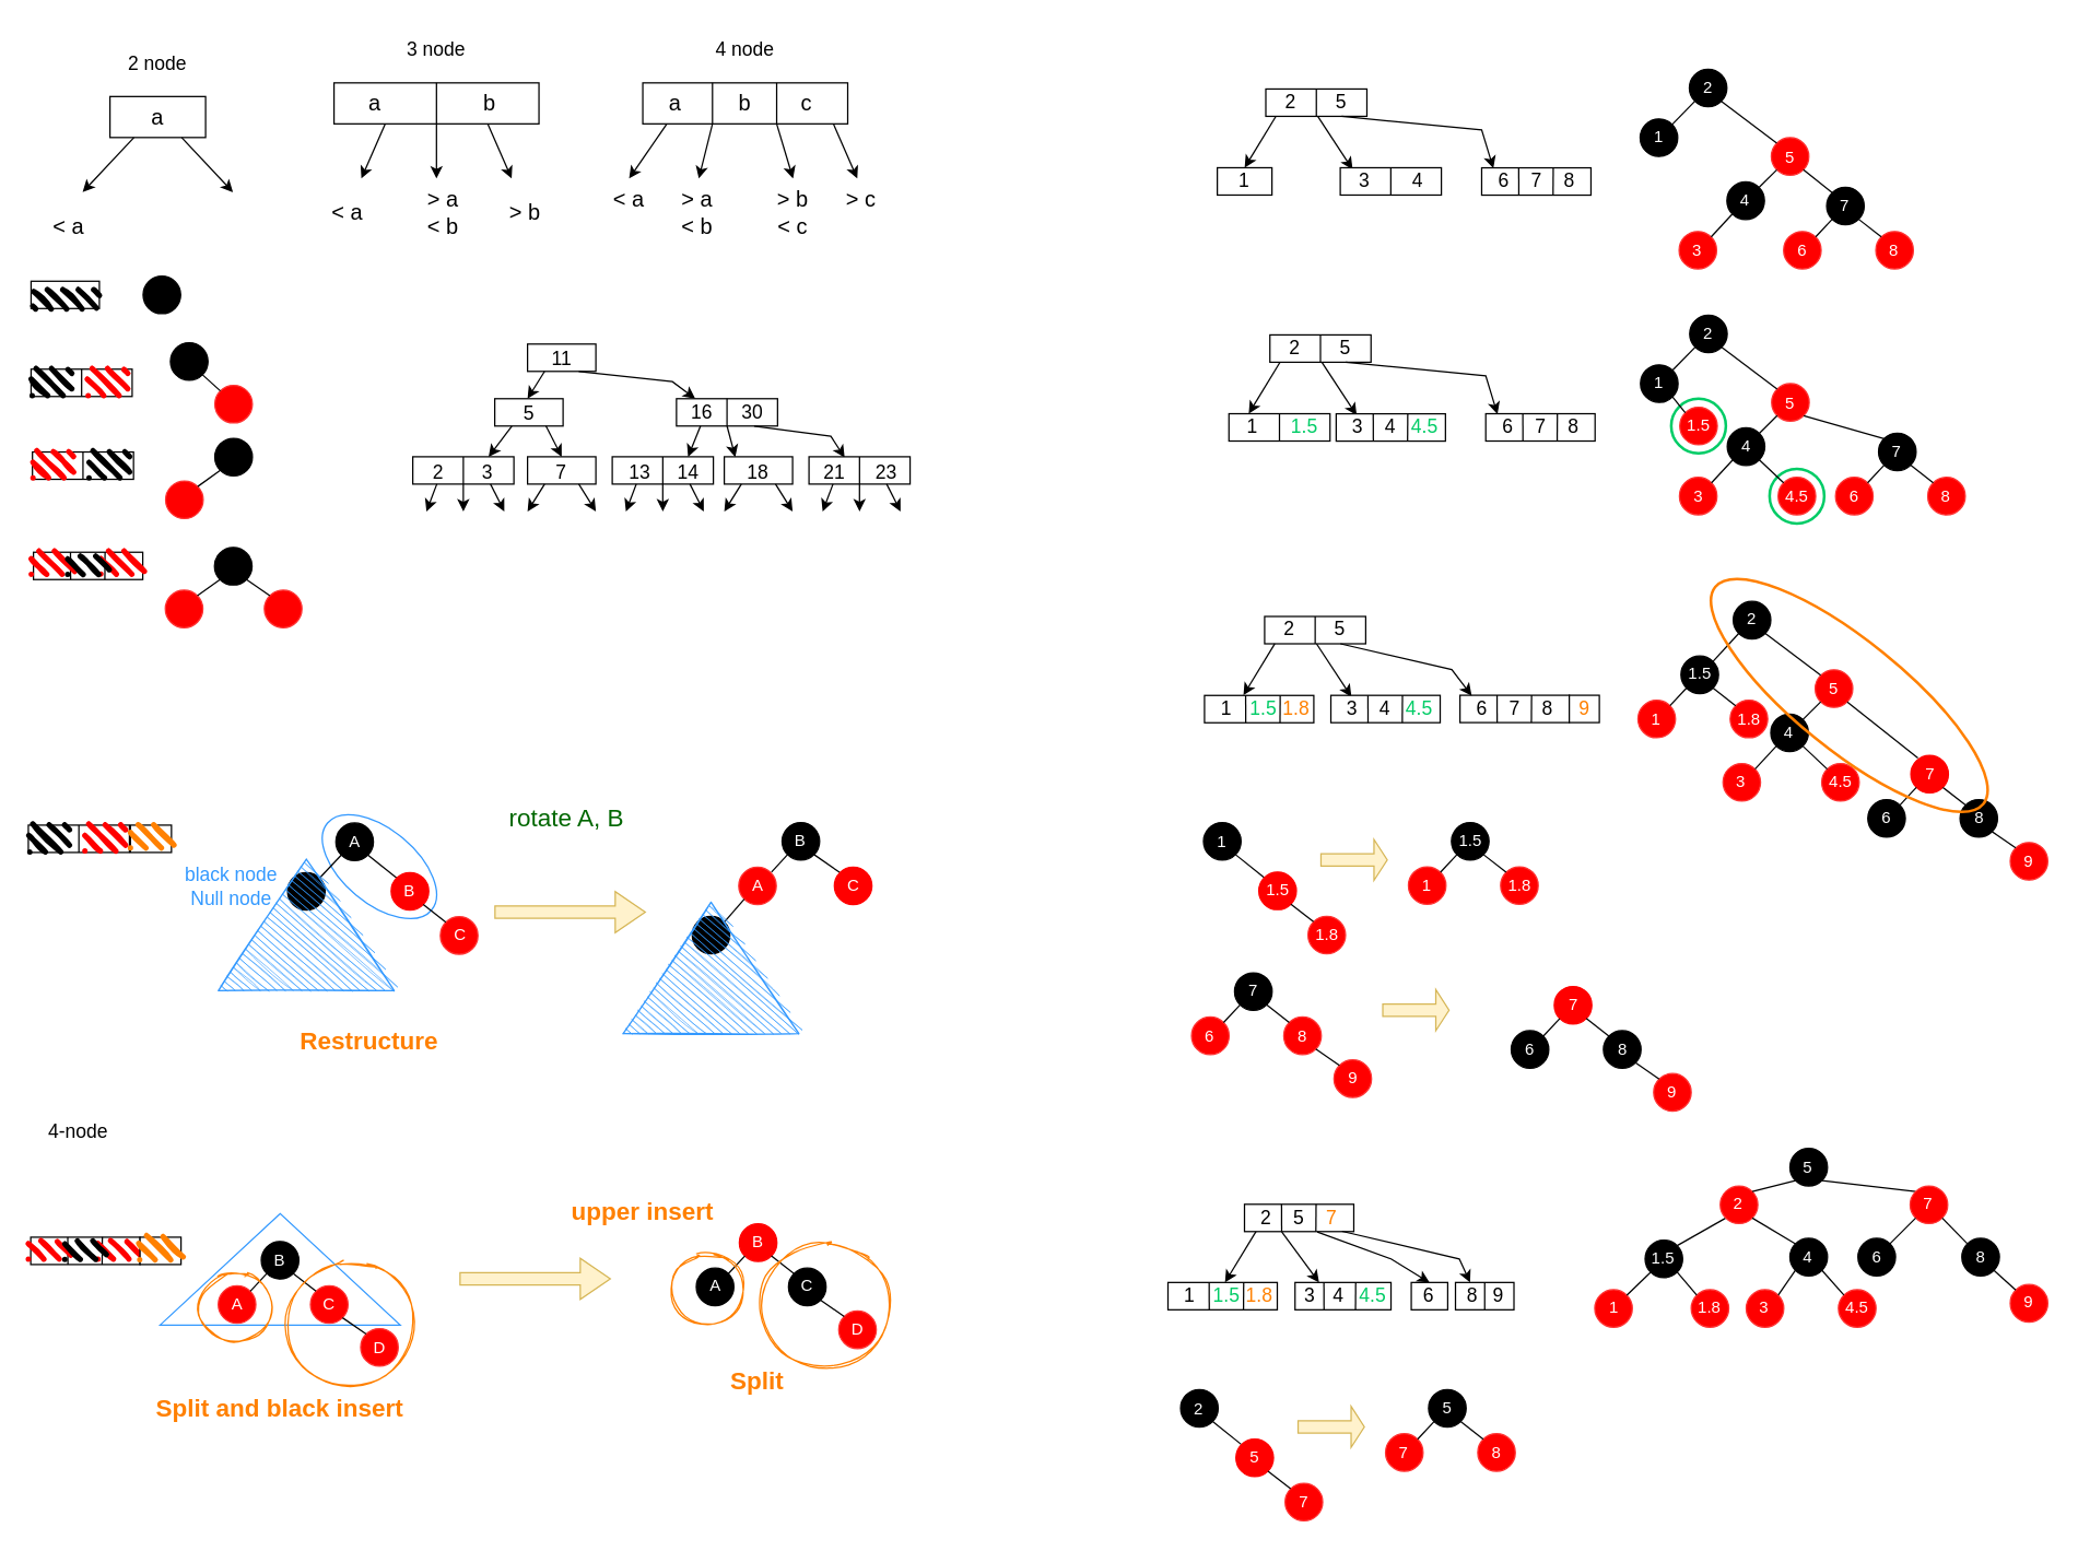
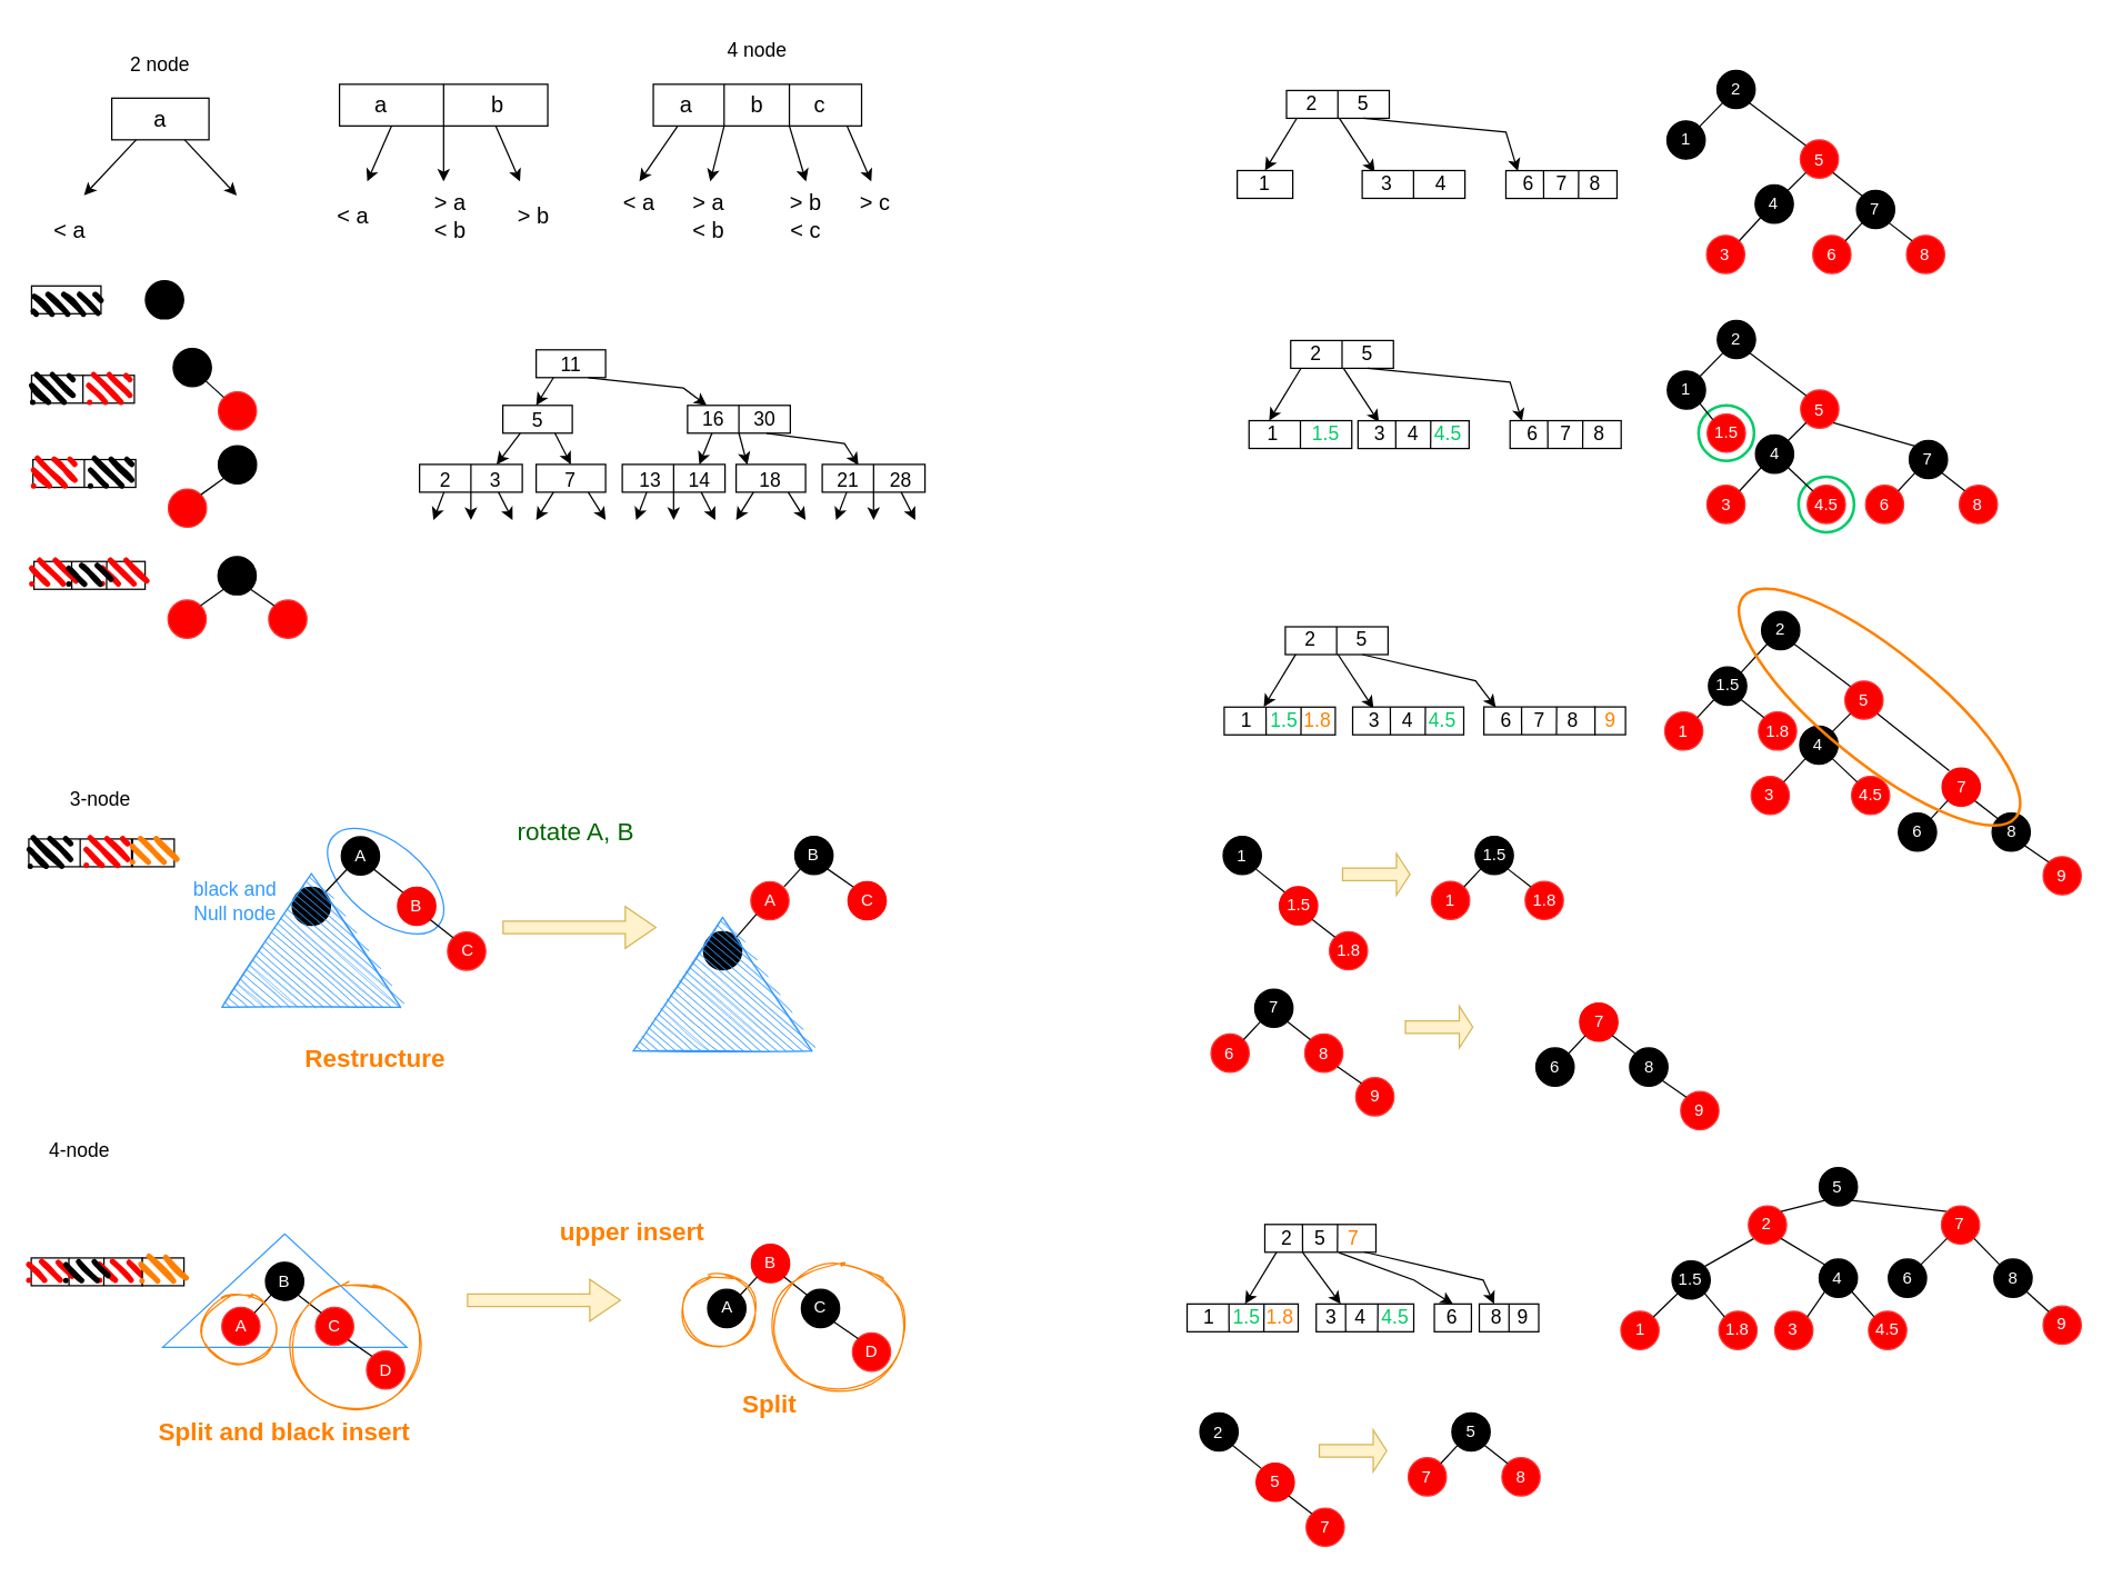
- <mxCell id="4" value="&lt;font style=&quot;font-size: 14px&quot;&gt;3 node&lt;/font&gt;" style="text;html=1;strokeColor=none;fillColor=none;align=center;verticalAlign=middle;whiteSpace=wrap;rounded=0;fontSize=18;" vertex="1" parent="2"><mxGeometry x="65" width="60" height="30" as="geometry" /></mxCell>
- <mxCell id="83" value="&lt;span style=&quot;font-size: 14px&quot;&gt;23&lt;/span&gt;" style="text;html=1;strokeColor=none;fillColor=none;align=center;verticalAlign=middle;whiteSpace=wrap;rounded=0;fontSize=16;" vertex="1" parent="55"><mxGeometry x="192" y="47.38" width="16.5" height="10.25" as="geometry" /></mxCell>
+ <mxCell id="83" value="&lt;span style=&quot;font-size: 14px&quot;&gt;28&lt;/span&gt;" style="text;html=1;strokeColor=none;fillColor=none;align=center;verticalAlign=middle;whiteSpace=wrap;rounded=0;fontSize=16;" vertex="1" parent="55"><mxGeometry x="192" y="47.38" width="16.5" height="10.25" as="geometry" /></mxCell>
+ <mxCell id="282" value="&lt;font color=&quot;#000000&quot; style=&quot;font-size: 14px&quot;&gt;3-node&lt;/font&gt;" style="text;html=1;strokeColor=none;fillColor=none;align=center;verticalAlign=middle;whiteSpace=wrap;rounded=0;fontColor=#FF8000;" vertex="1" parent="1"><mxGeometry x="42" y="560.36" width="60" height="30" as="geometry" /></mxCell>
- <mxCell id="326" value="&lt;font style=&quot;font-size: 14px&quot;&gt;&lt;font color=&quot;#3399ff&quot;&gt;black node&lt;br&gt;Null node&lt;/font&gt;&lt;br&gt;&lt;/font&gt;" style="text;html=1;strokeColor=none;fillColor=none;align=center;verticalAlign=middle;whiteSpace=wrap;rounded=0;fontColor=#FF8000;" vertex="1" parent="1"><mxGeometry x="113.55" y="632.79" width="110.23" height="30" as="geometry" /></mxCell>
+ <mxCell id="326" value="&lt;font style=&quot;font-size: 14px&quot;&gt;&lt;font color=&quot;#3399ff&quot;&gt;black and&lt;br&gt;Null node&lt;/font&gt;&lt;br&gt;&lt;/font&gt;" style="text;html=1;strokeColor=none;fillColor=none;align=center;verticalAlign=middle;whiteSpace=wrap;rounded=0;fontColor=#FF8000;" vertex="1" parent="1"><mxGeometry x="113.55" y="632.79" width="110.23" height="30" as="geometry" /></mxCell>
- <mxCell id="351" value="&lt;font color=&quot;#ff8000&quot;&gt;&lt;span style=&quot;font-size: 18px&quot;&gt;&lt;b&gt;upper insert&lt;/b&gt;&lt;/span&gt;&lt;/font&gt;" style="text;html=1;strokeColor=none;fillColor=none;align=center;verticalAlign=middle;whiteSpace=wrap;rounded=0;fontSize=14;fontColor=#000000;" vertex="1" parent="1"><mxGeometry x="403" y="871.61" width="133.66" height="30" as="geometry" /></mxCell>
+ <mxCell id="351" value="&lt;font color=&quot;#ff8000&quot;&gt;&lt;span style=&quot;font-size: 18px&quot;&gt;&lt;b&gt;upper insert&lt;/b&gt;&lt;/span&gt;&lt;/font&gt;" style="text;html=1;strokeColor=none;fillColor=none;align=center;verticalAlign=middle;whiteSpace=wrap;rounded=0;fontSize=14;fontColor=#000000;" vertex="1" parent="1"><mxGeometry x="388" y="871.61" width="133.66" height="30" as="geometry" /></mxCell>
